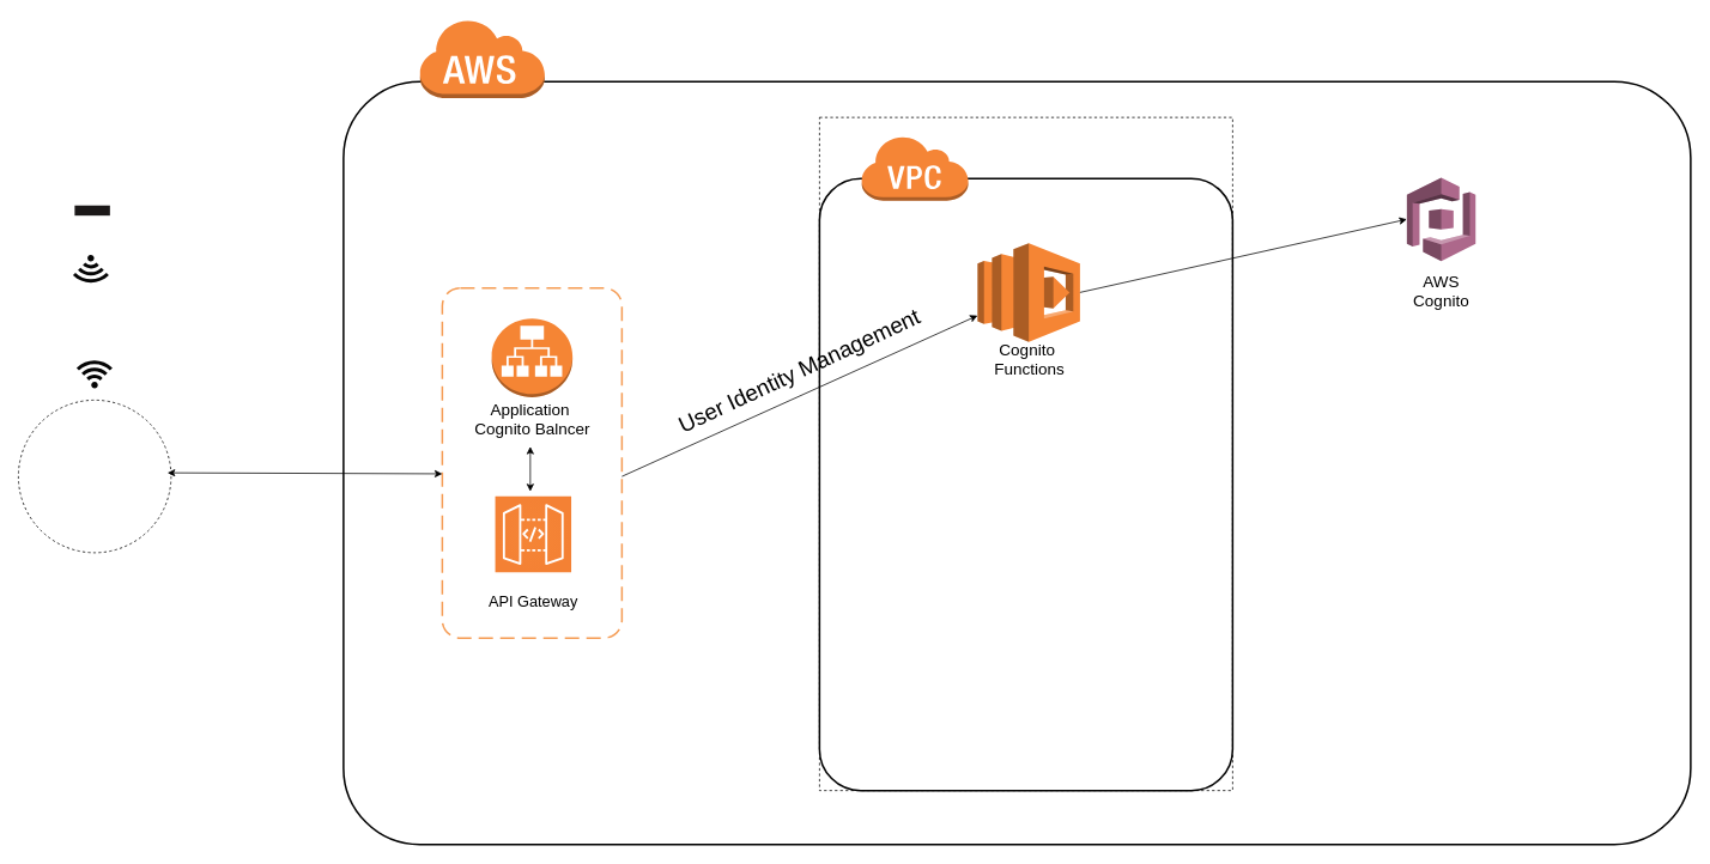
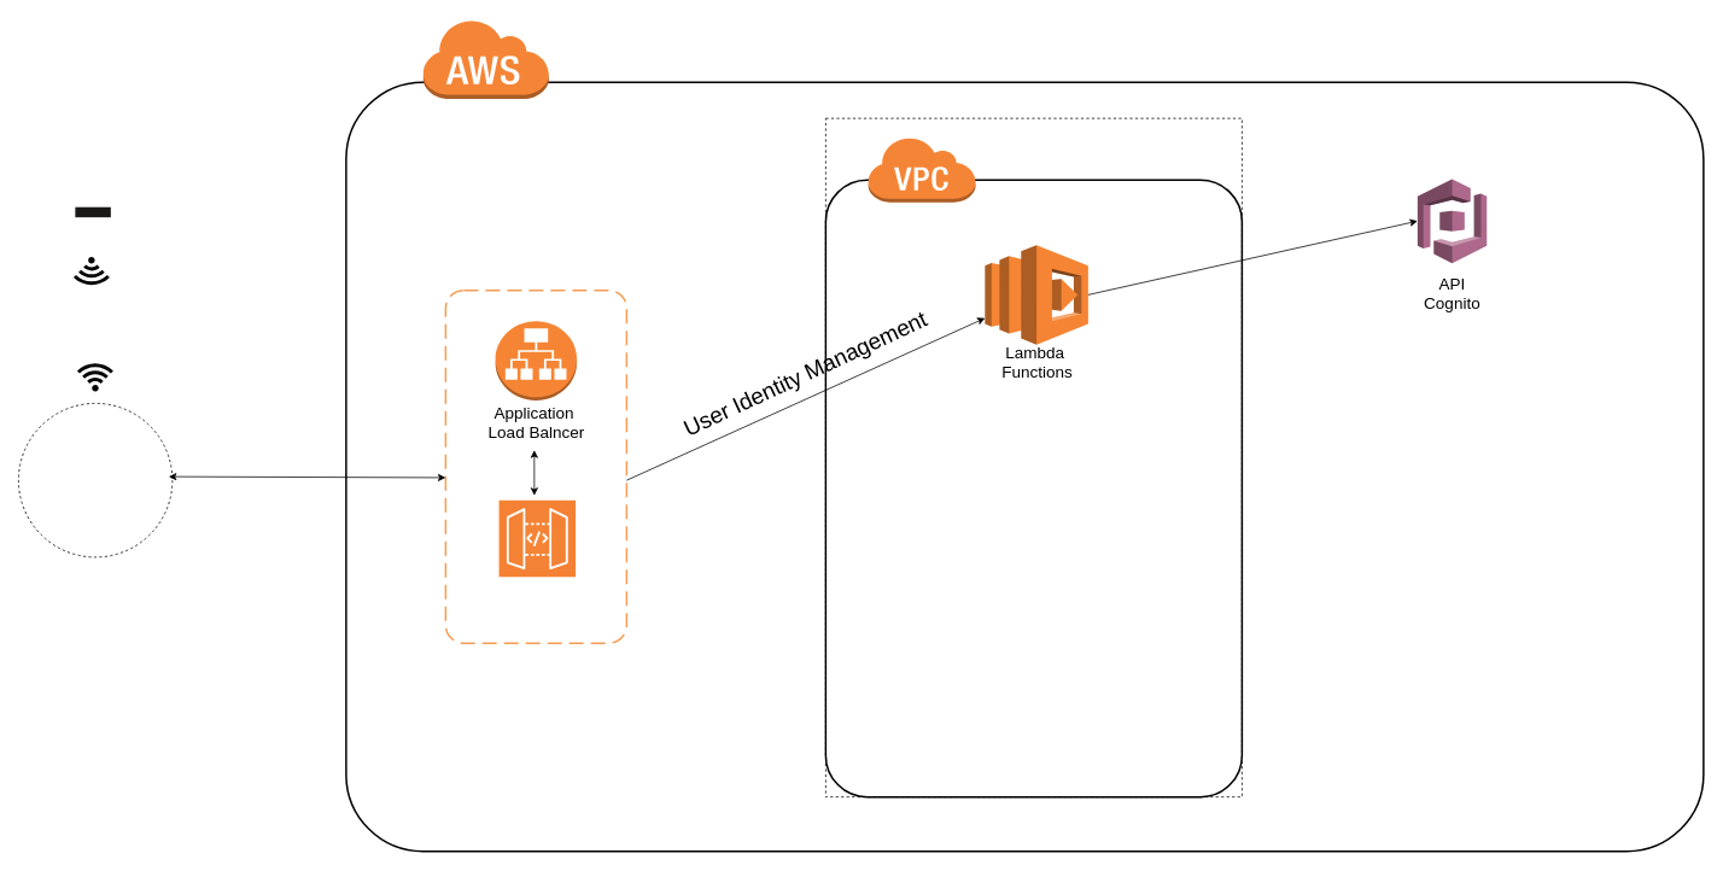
- <mxCell id="37" value="&lt;span style=&quot;font-size: 18px;&quot;&gt;AWS &lt;br&gt;Cognito&lt;/span&gt;" style="text;html=1;align=center;verticalAlign=middle;resizable=0;points=[];autosize=1;strokeColor=none;fillColor=none;" vertex="1" parent="1"><mxGeometry x="1559.25" y="294.25" width="90" height="60" as="geometry" /></mxCell>
+ <mxCell id="37" value="&lt;span style=&quot;font-size: 18px;&quot;&gt;API &lt;br&gt;Cognito&lt;/span&gt;" style="text;html=1;align=center;verticalAlign=middle;resizable=0;points=[];autosize=1;strokeColor=none;fillColor=none;" vertex="1" parent="1"><mxGeometry x="1559.25" y="294.25" width="90" height="60" as="geometry" /></mxCell>
- <mxCell id="32" value="&lt;span style=&quot;font-size: 18px;&quot;&gt;Cognito&lt;br&gt;&amp;nbsp;Functions&lt;/span&gt;" style="text;html=1;align=center;verticalAlign=middle;resizable=0;points=[];autosize=1;strokeColor=none;fillColor=none;" vertex="1" parent="28"><mxGeometry x="176" y="240" width="110" height="60" as="geometry" /></mxCell>
+ <mxCell id="32" value="&lt;span style=&quot;font-size: 18px;&quot;&gt;Lambda&lt;br&gt;&amp;nbsp;Functions&lt;/span&gt;" style="text;html=1;align=center;verticalAlign=middle;resizable=0;points=[];autosize=1;strokeColor=none;fillColor=none;" vertex="1" parent="28"><mxGeometry x="176" y="240" width="110" height="60" as="geometry" /></mxCell>
- <mxCell id="9" value="&lt;font style=&quot;font-size: 18px;&quot;&gt;Application&amp;nbsp;&lt;br&gt;Cognito Balncer&lt;/font&gt;" style="text;html=1;align=center;verticalAlign=middle;resizable=0;points=[];autosize=1;strokeColor=none;fillColor=none;" vertex="1" parent="1"><mxGeometry x="527" y="436.75" width="130" height="60" as="geometry" /></mxCell>
+ <mxCell id="9" value="&lt;font style=&quot;font-size: 18px;&quot;&gt;Application&amp;nbsp;&lt;br&gt;Load Balncer&lt;/font&gt;" style="text;html=1;align=center;verticalAlign=middle;resizable=0;points=[];autosize=1;strokeColor=none;fillColor=none;" vertex="1" parent="1"><mxGeometry x="527" y="436.75" width="130" height="60" as="geometry" /></mxCell>
- <mxCell id="6" value="&lt;font style=&quot;font-size: 17px;&quot;&gt;API Gateway&lt;/font&gt;" style="text;html=1;align=center;verticalAlign=middle;resizable=0;points=[];autosize=1;strokeColor=none;fillColor=none;" vertex="1" parent="5"><mxGeometry x="1.255" y="125.0" width="120" height="30" as="geometry" /></mxCell>
